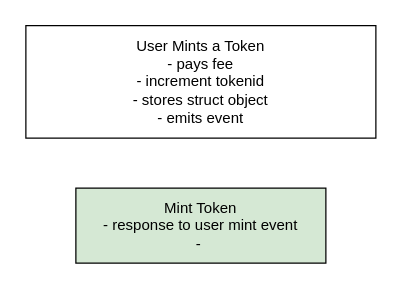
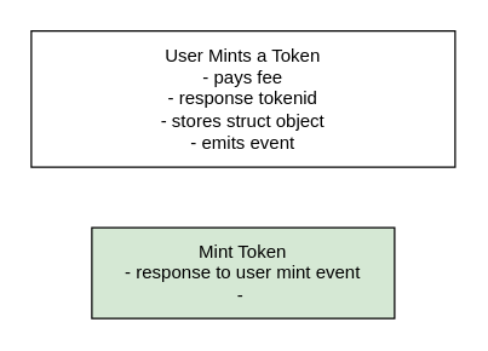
- <mxCell id="3" value="&lt;span&gt;User Mints a Token&lt;/span&gt;&lt;br&gt;&lt;span&gt;- pays fee&lt;br&gt;&lt;/span&gt;- increment tokenid&lt;br&gt;&lt;span&gt;- stores struct object&lt;/span&gt;&lt;br&gt;&lt;span&gt;- emits event&lt;/span&gt;" style="rounded=0;whiteSpace=wrap;html=1;" vertex="1" parent="1"><mxGeometry x="20" y="20" width="280" height="90" as="geometry" /></mxCell>
+ <mxCell id="3" value="&lt;span&gt;User Mints a Token&lt;/span&gt;&lt;br&gt;&lt;span&gt;- pays fee&lt;br&gt;&lt;/span&gt;- response tokenid&lt;br&gt;&lt;span&gt;- stores struct object&lt;/span&gt;&lt;br&gt;&lt;span&gt;- emits event&lt;/span&gt;" style="rounded=0;whiteSpace=wrap;html=1;" vertex="1" parent="1"><mxGeometry x="20" y="20" width="280" height="90" as="geometry" /></mxCell>
